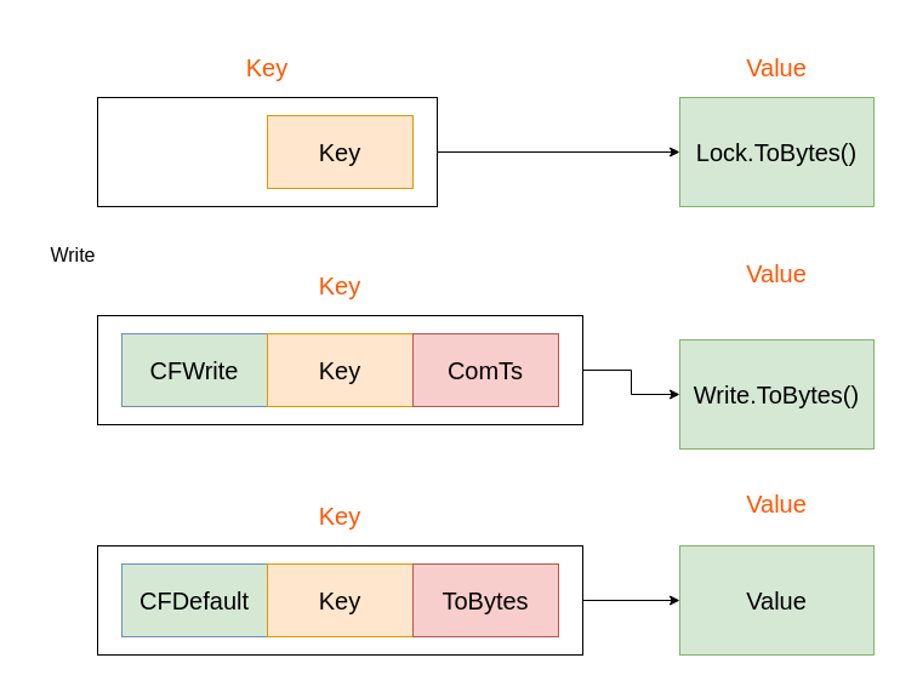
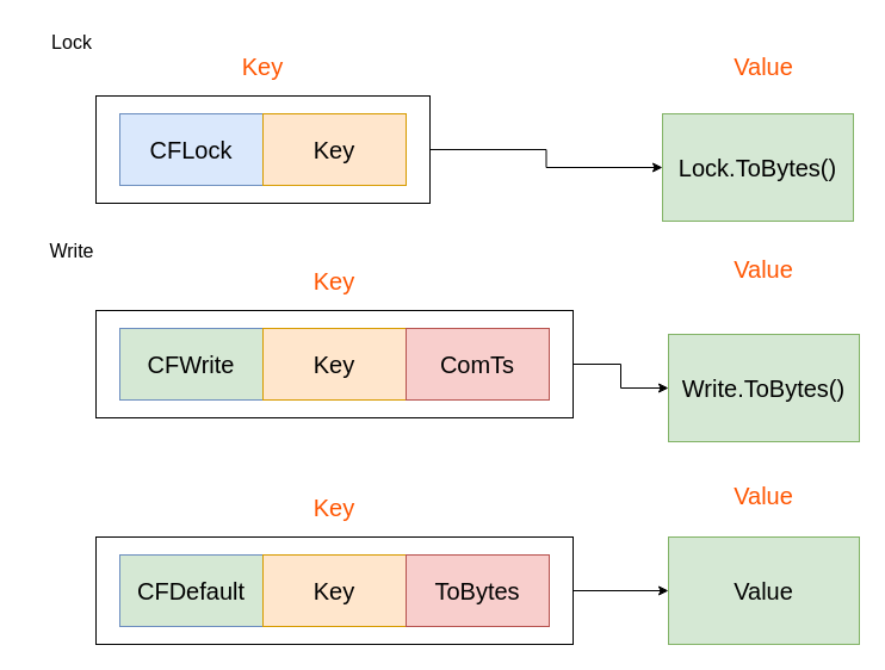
+ <mxCell id="25" value="Lock" style="text;html=1;strokeColor=none;fillColor=none;align=center;verticalAlign=middle;whiteSpace=wrap;rounded=0;fontSize=16;" vertex="1" parent="1"><mxGeometry x="20" y="20" width="80" height="30" as="geometry" /></mxCell>
+ <mxCell id="4" value="CFLock" style="rounded=0;whiteSpace=wrap;html=1;fillColor=#dae8fc;strokeColor=#6c8ebf;fontSize=20;" parent="1" vertex="1"><mxGeometry x="100" y="95" width="120" height="60" as="geometry" /></mxCell>
- <mxCell id="7" value="Lock.ToBytes()" style="rounded=0;whiteSpace=wrap;html=1;fillColor=#d5e8d4;strokeColor=#82b366;fontSize=20;" parent="1" vertex="1"><mxGeometry x="560" y="80" width="160" height="90" as="geometry" /></mxCell>
+ <mxCell id="7" value="Lock.ToBytes()" style="rounded=0;whiteSpace=wrap;html=1;fillColor=#d5e8d4;strokeColor=#82b366;fontSize=20;" parent="1" vertex="1"><mxGeometry x="555" y="95" width="160" height="90" as="geometry" /></mxCell>
